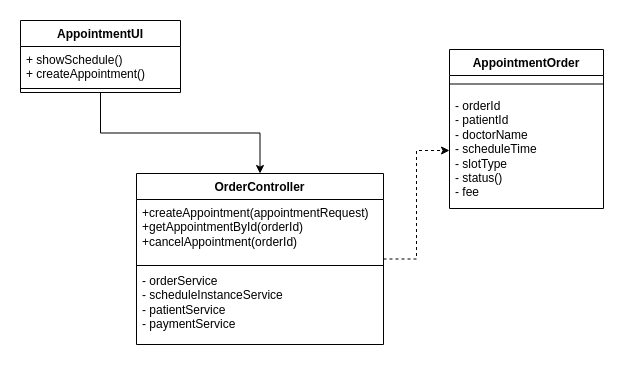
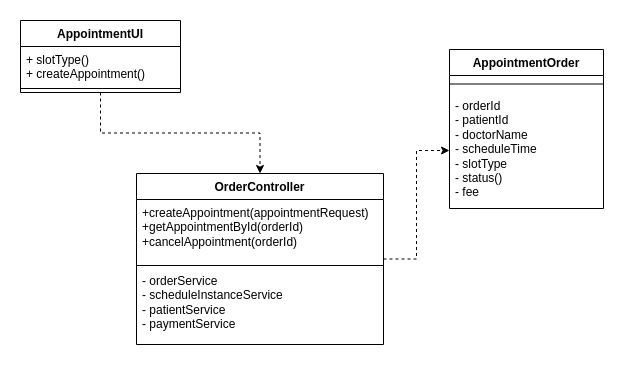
- <mxCell id="4" value="+ showSchedule()&lt;div&gt;+ createAppointment()&lt;/div&gt;" style="text;strokeColor=none;fillColor=none;align=left;verticalAlign=top;spacingLeft=4;spacingRight=4;overflow=hidden;rotatable=0;points=[[0,0.5],[1,0.5]];portConstraint=eastwest;whiteSpace=wrap;html=1;" vertex="1" parent="3"><mxGeometry y="26" width="160" height="38" as="geometry" /></mxCell>
+ <mxCell id="4" value="+ slotType()&lt;div&gt;+ createAppointment()&lt;/div&gt;" style="text;strokeColor=none;fillColor=none;align=left;verticalAlign=top;spacingLeft=4;spacingRight=4;overflow=hidden;rotatable=0;points=[[0,0.5],[1,0.5]];portConstraint=eastwest;whiteSpace=wrap;html=1;" vertex="1" parent="3"><mxGeometry y="26" width="160" height="38" as="geometry" /></mxCell>
- <mxCell id="2" style="edgeStyle=orthogonalEdgeStyle;rounded=0;orthogonalLoop=1;jettySize=auto;html=1;exitX=0.5;exitY=1;exitDx=0;exitDy=0;dashed=0;" edge="1" parent="1" source="3" target="7"><mxGeometry relative="1" as="geometry" /></mxCell>
+ <mxCell id="2" style="edgeStyle=orthogonalEdgeStyle;rounded=0;orthogonalLoop=1;jettySize=auto;html=1;exitX=0.5;exitY=1;exitDx=0;exitDy=0;dashed=1;" edge="1" parent="1" source="3" target="7"><mxGeometry relative="1" as="geometry" /></mxCell>
